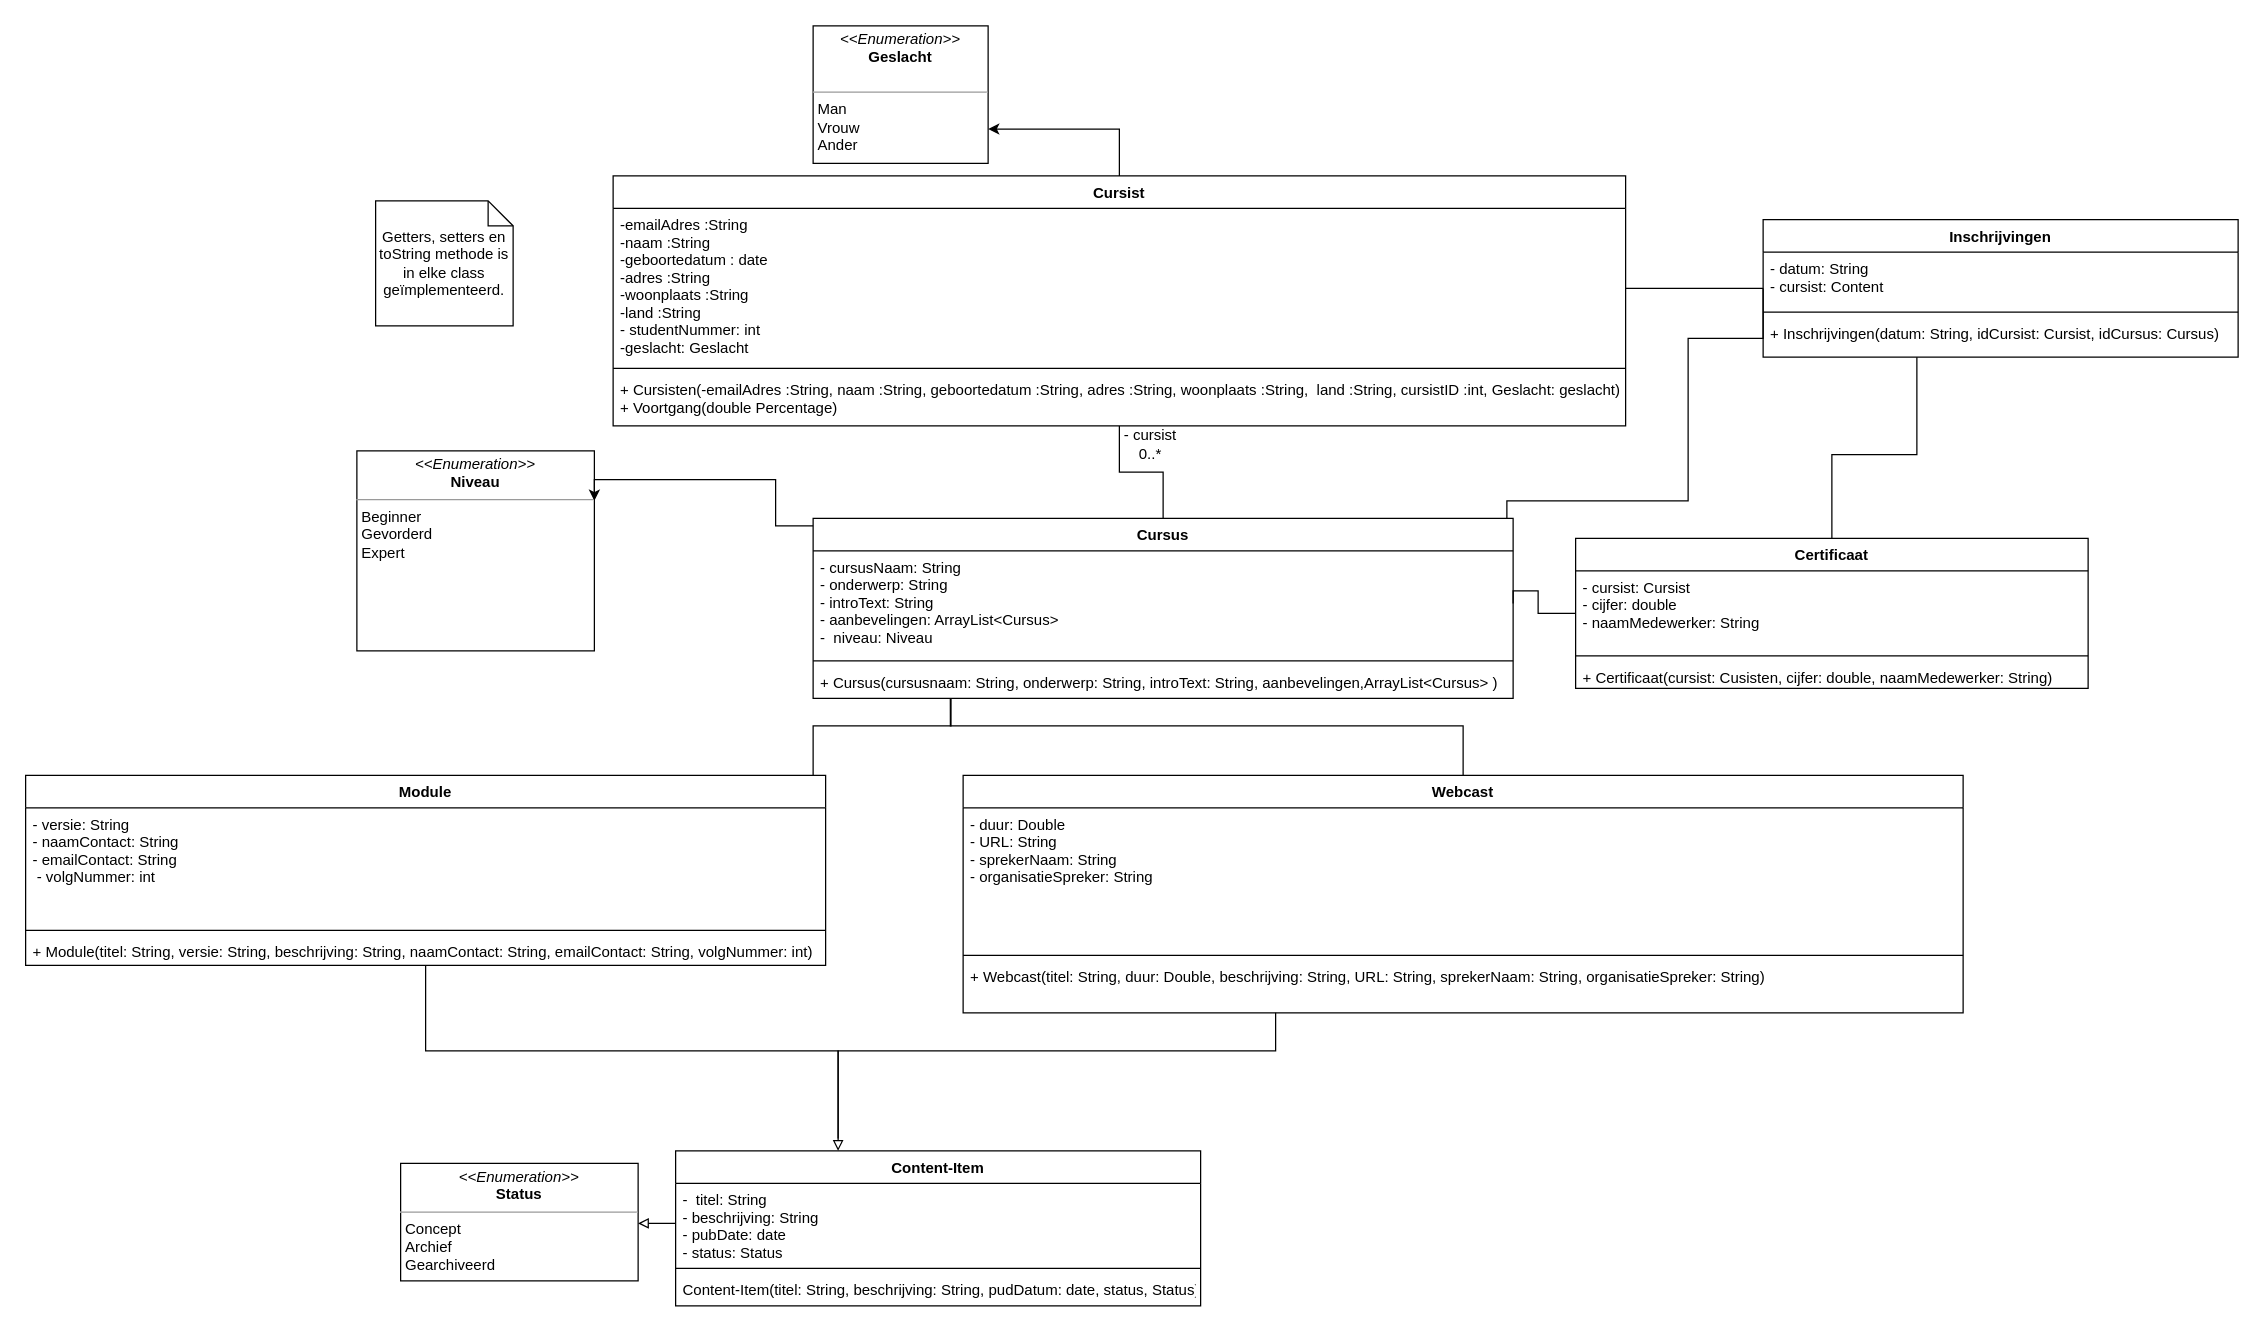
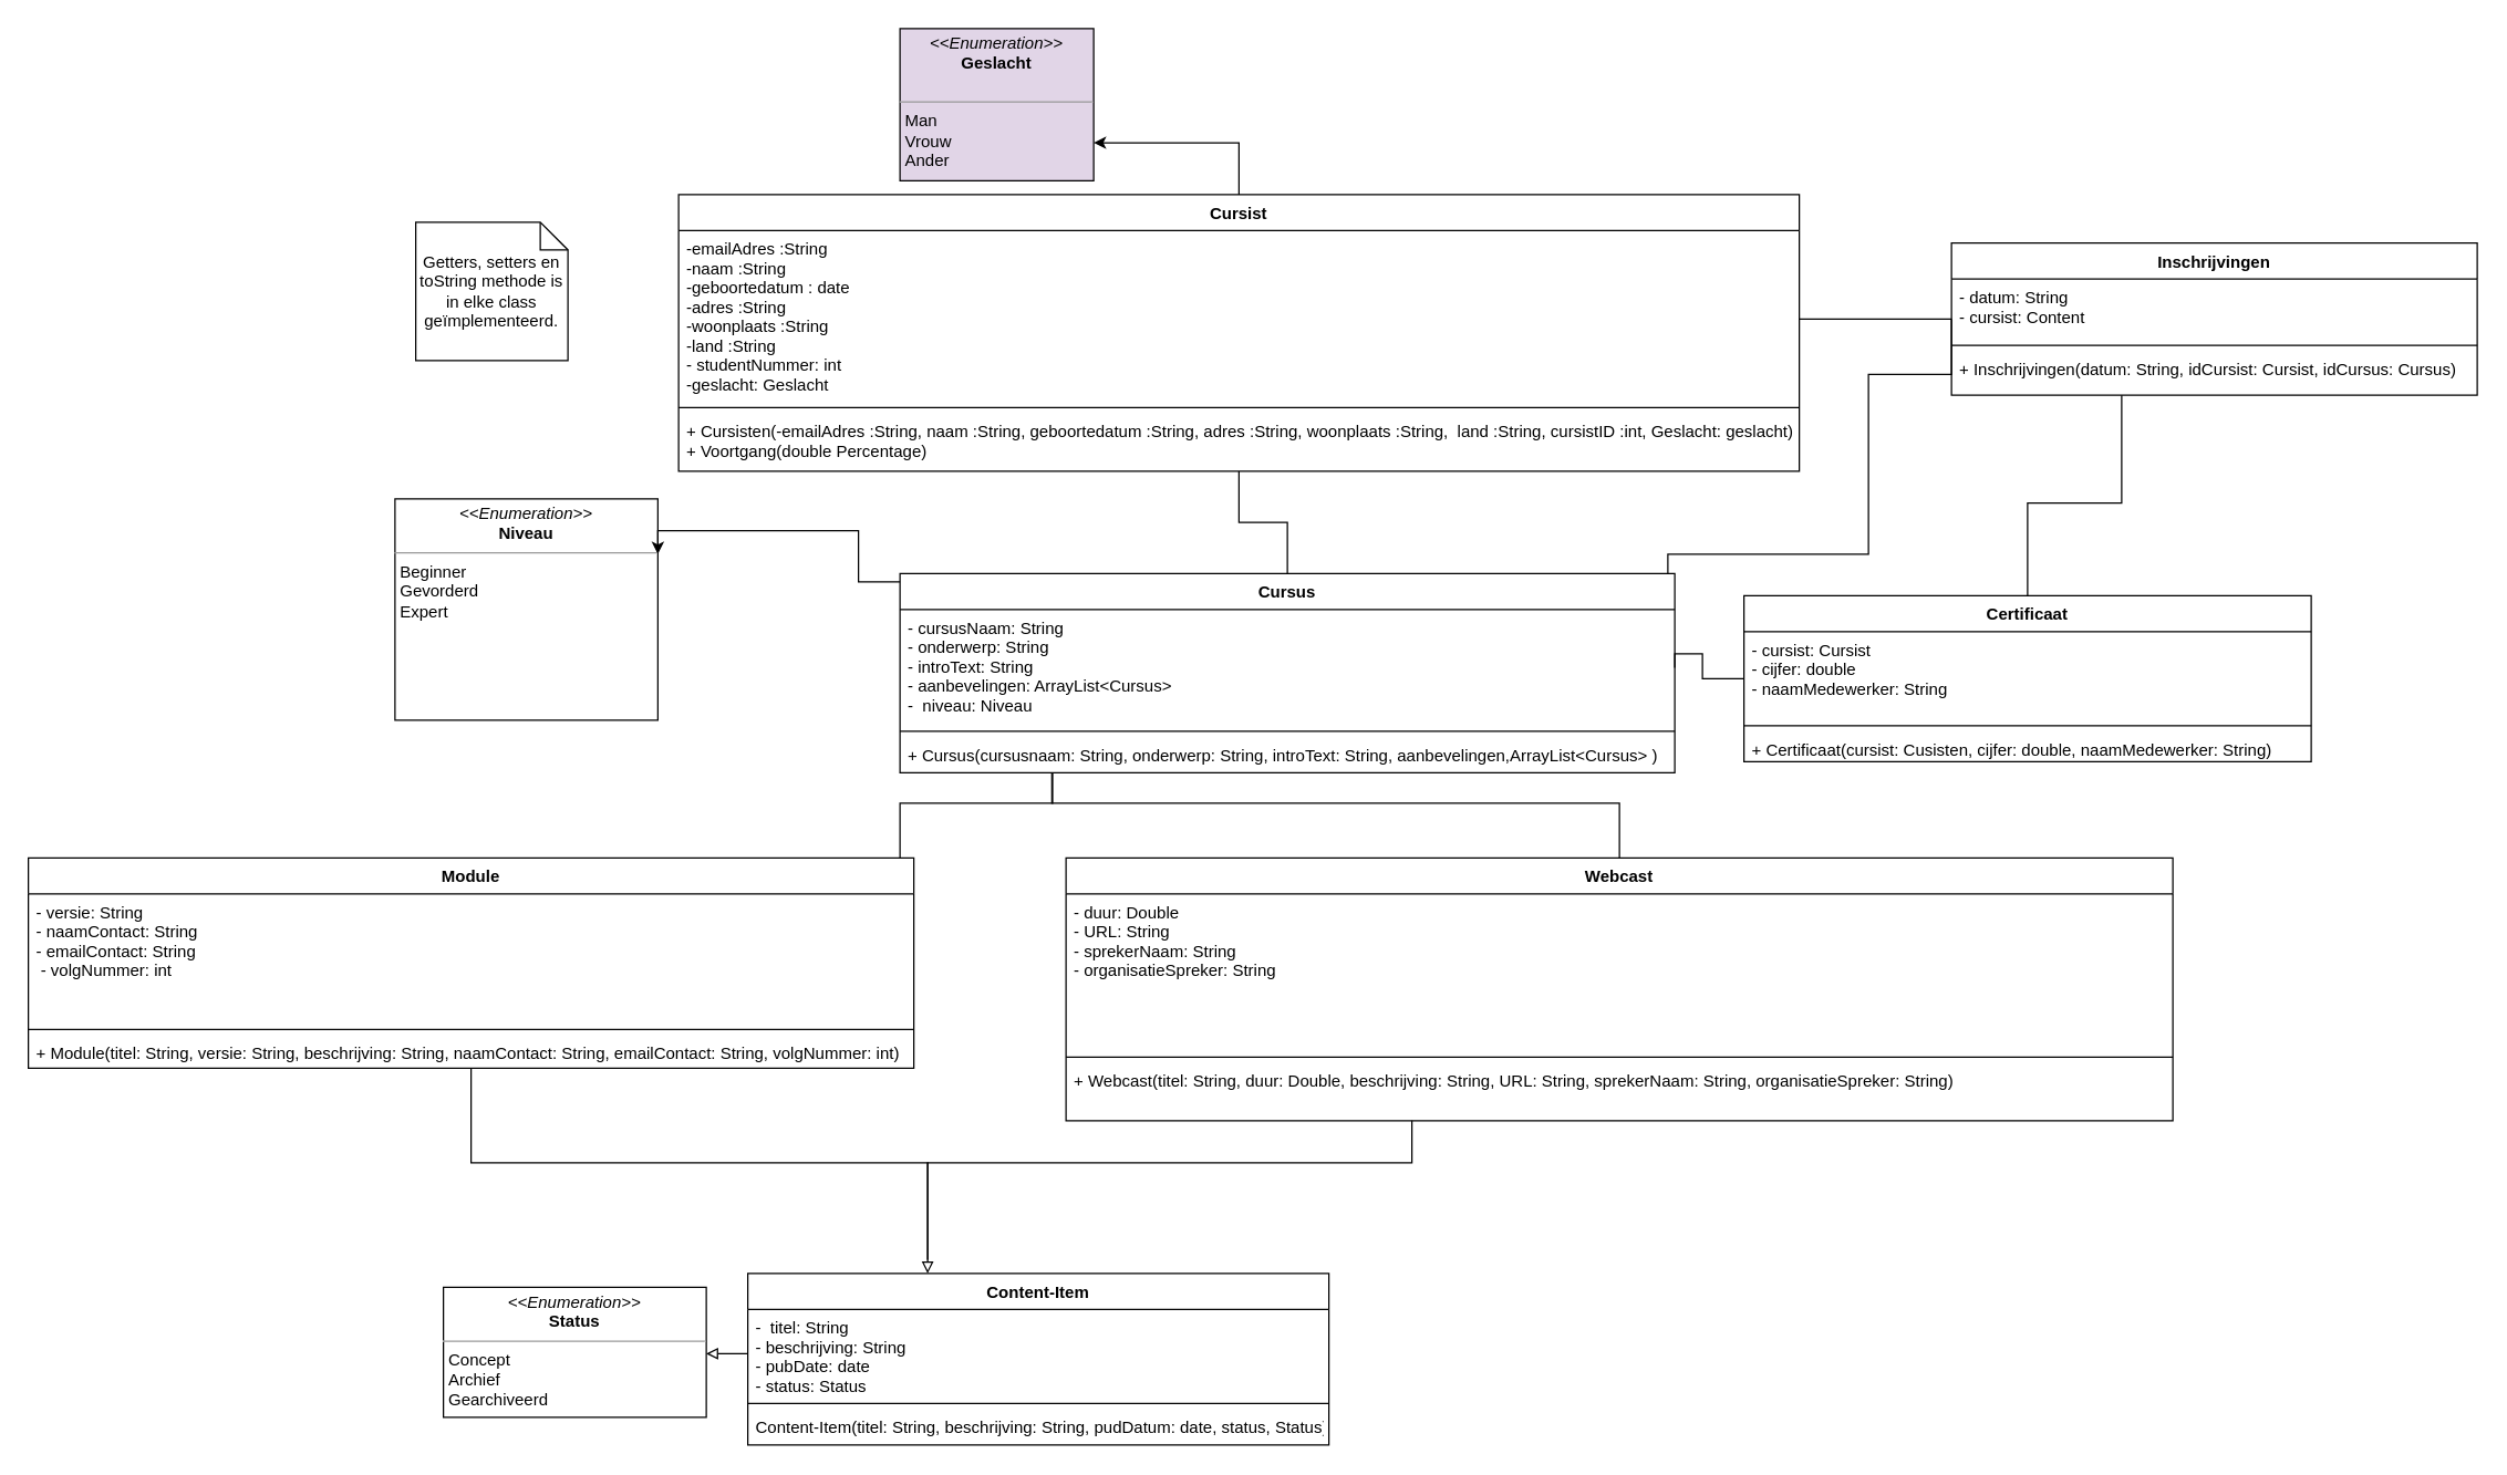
- <mxCell id="41" value="&lt;p style=&quot;margin:0px;margin-top:4px;text-align:center;&quot;&gt;&lt;i&gt;&amp;lt;&amp;lt;Enumeration&amp;gt;&amp;gt;&lt;/i&gt;&lt;br&gt;&lt;b&gt;Geslacht&lt;/b&gt;&lt;/p&gt;&lt;br&gt;&lt;hr size=&quot;1&quot;&gt;&lt;p style=&quot;margin:0px;margin-left:4px;&quot;&gt;&lt;/p&gt;&lt;p style=&quot;margin:0px;margin-left:4px;&quot;&gt;Man&amp;nbsp;&lt;/p&gt;&lt;p style=&quot;margin:0px;margin-left:4px;&quot;&gt;Vrouw&lt;/p&gt;&lt;p style=&quot;margin:0px;margin-left:4px;&quot;&gt;Ander&lt;/p&gt;" style="verticalAlign=top;align=left;overflow=fill;fontSize=12;fontFamily=Helvetica;html=1;" parent="1" vertex="1"><mxGeometry x="650" y="20" width="140" height="110" as="geometry" /></mxCell>
+ <mxCell id="41" value="&lt;p style=&quot;margin:0px;margin-top:4px;text-align:center;&quot;&gt;&lt;i&gt;&amp;lt;&amp;lt;Enumeration&amp;gt;&amp;gt;&lt;/i&gt;&lt;br&gt;&lt;b&gt;Geslacht&lt;/b&gt;&lt;/p&gt;&lt;br&gt;&lt;hr size=&quot;1&quot;&gt;&lt;p style=&quot;margin:0px;margin-left:4px;&quot;&gt;&lt;/p&gt;&lt;p style=&quot;margin:0px;margin-left:4px;&quot;&gt;Man&amp;nbsp;&lt;/p&gt;&lt;p style=&quot;margin:0px;margin-left:4px;&quot;&gt;Vrouw&lt;/p&gt;&lt;p style=&quot;margin:0px;margin-left:4px;&quot;&gt;Ander&lt;/p&gt;" style="verticalAlign=top;align=left;overflow=fill;fontSize=12;fontFamily=Helvetica;html=1;fillColor=#e1d5e7;" parent="1" vertex="1"><mxGeometry x="650" y="20" width="140" height="110" as="geometry" /></mxCell>
- <mxCell id="37" value="- cursist&lt;br&gt;0..*" style="text;html=1;strokeColor=none;fillColor=none;align=center;verticalAlign=middle;whiteSpace=wrap;rounded=0;" parent="1" vertex="1"><mxGeometry x="890" y="340" width="60" height="30" as="geometry" /></mxCell>
